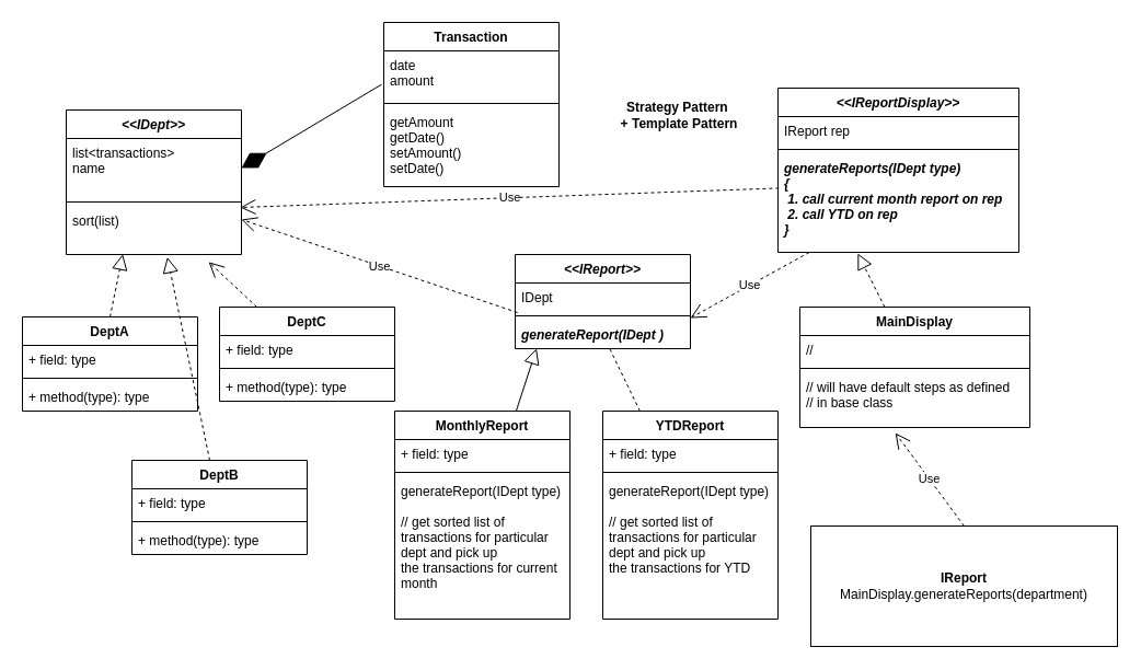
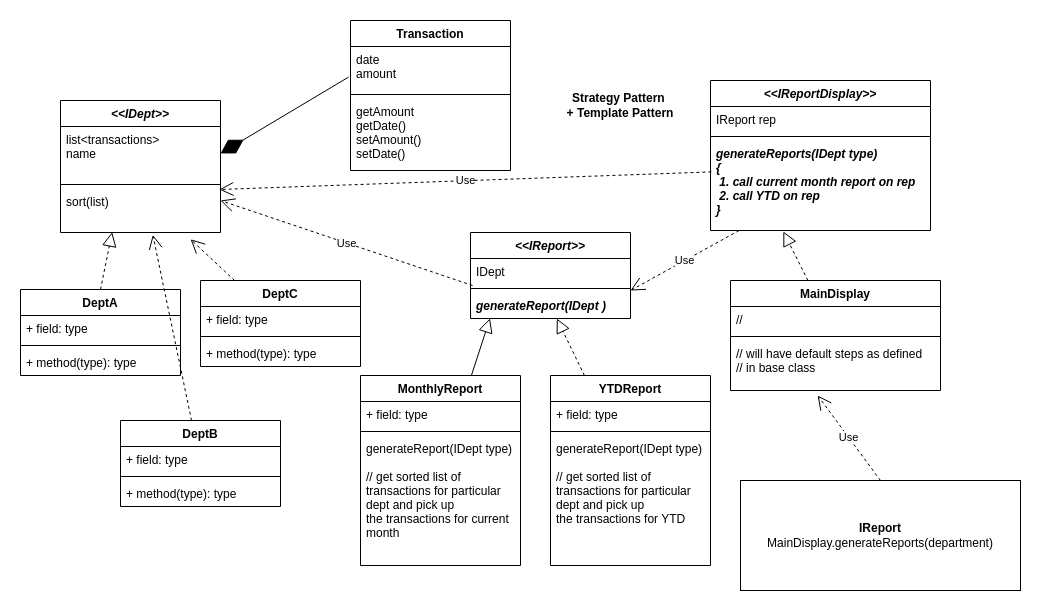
- <mxCell id="18" value="" style="endArrow=block;dashed=1;endFill=0;endSize=12;html=1;rounded=0;entryX=0.577;entryY=1.054;entryDx=0;entryDy=0;entryPerimeter=0;" edge="1" parent="1" source="10" target="5"><mxGeometry width="160" relative="1" as="geometry"><mxPoint x="310" y="280" as="sourcePoint" /><mxPoint x="470" y="280" as="targetPoint" /></mxGeometry></mxCell>
+ <mxCell id="18" value="" style="endArrow=open;dashed=1;endFill=0;endSize=12;html=1;rounded=0;entryX=0.577;entryY=1.054;entryDx=0;entryDy=0;entryPerimeter=0;" edge="1" parent="1" source="10" target="5"><mxGeometry width="160" relative="1" as="geometry"><mxPoint x="310" y="280" as="sourcePoint" /><mxPoint x="470" y="280" as="targetPoint" /></mxGeometry></mxCell>
- <mxCell id="34" value="" style="endArrow=none;dashed=1;endFill=0;endSize=12;html=1;rounded=0;" edge="1" parent="1" source="29" target="24"><mxGeometry width="160" relative="1" as="geometry"><mxPoint x="537.903" y="299" as="sourcePoint" /><mxPoint x="549.52" y="235.792" as="targetPoint" /></mxGeometry></mxCell>
+ <mxCell id="34" value="" style="endArrow=block;dashed=1;endFill=0;endSize=12;html=1;rounded=0;" edge="1" parent="1" source="29" target="24"><mxGeometry width="160" relative="1" as="geometry"><mxPoint x="537.903" y="299" as="sourcePoint" /><mxPoint x="549.52" y="235.792" as="targetPoint" /></mxGeometry></mxCell>
